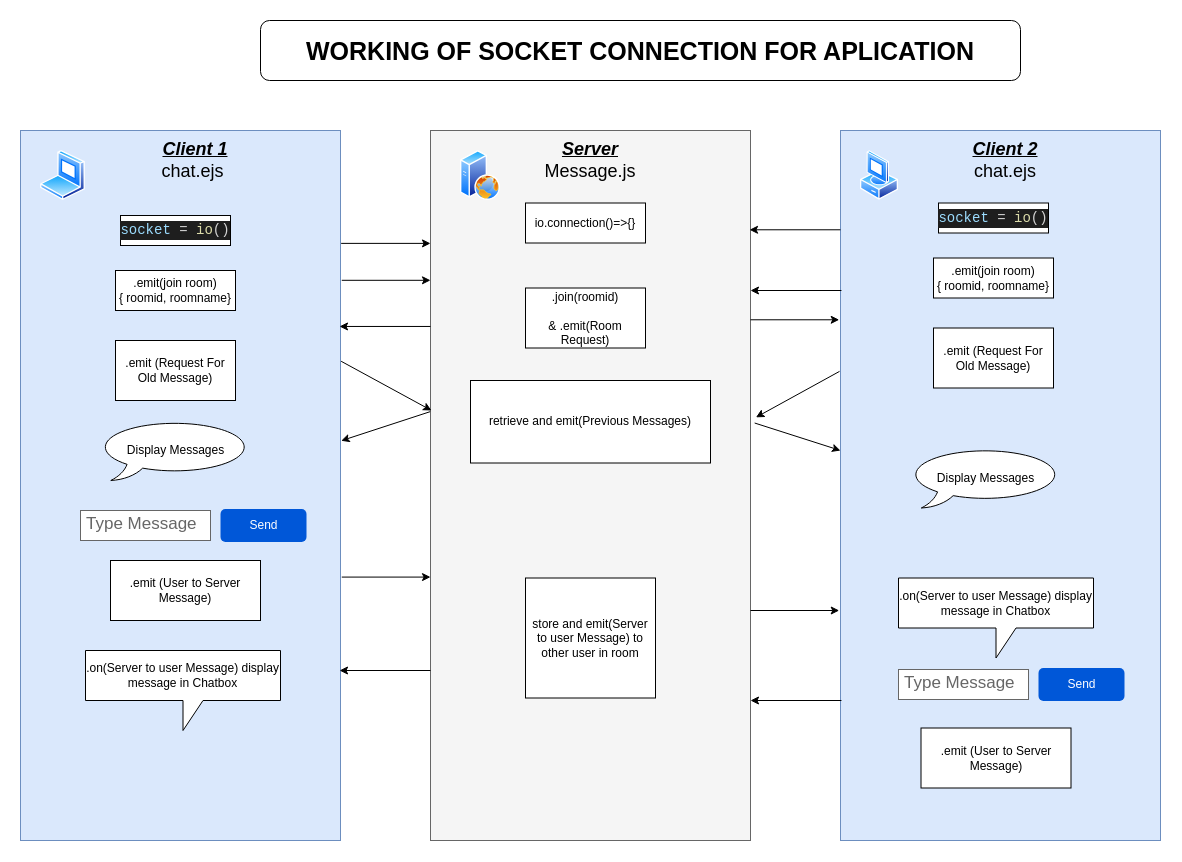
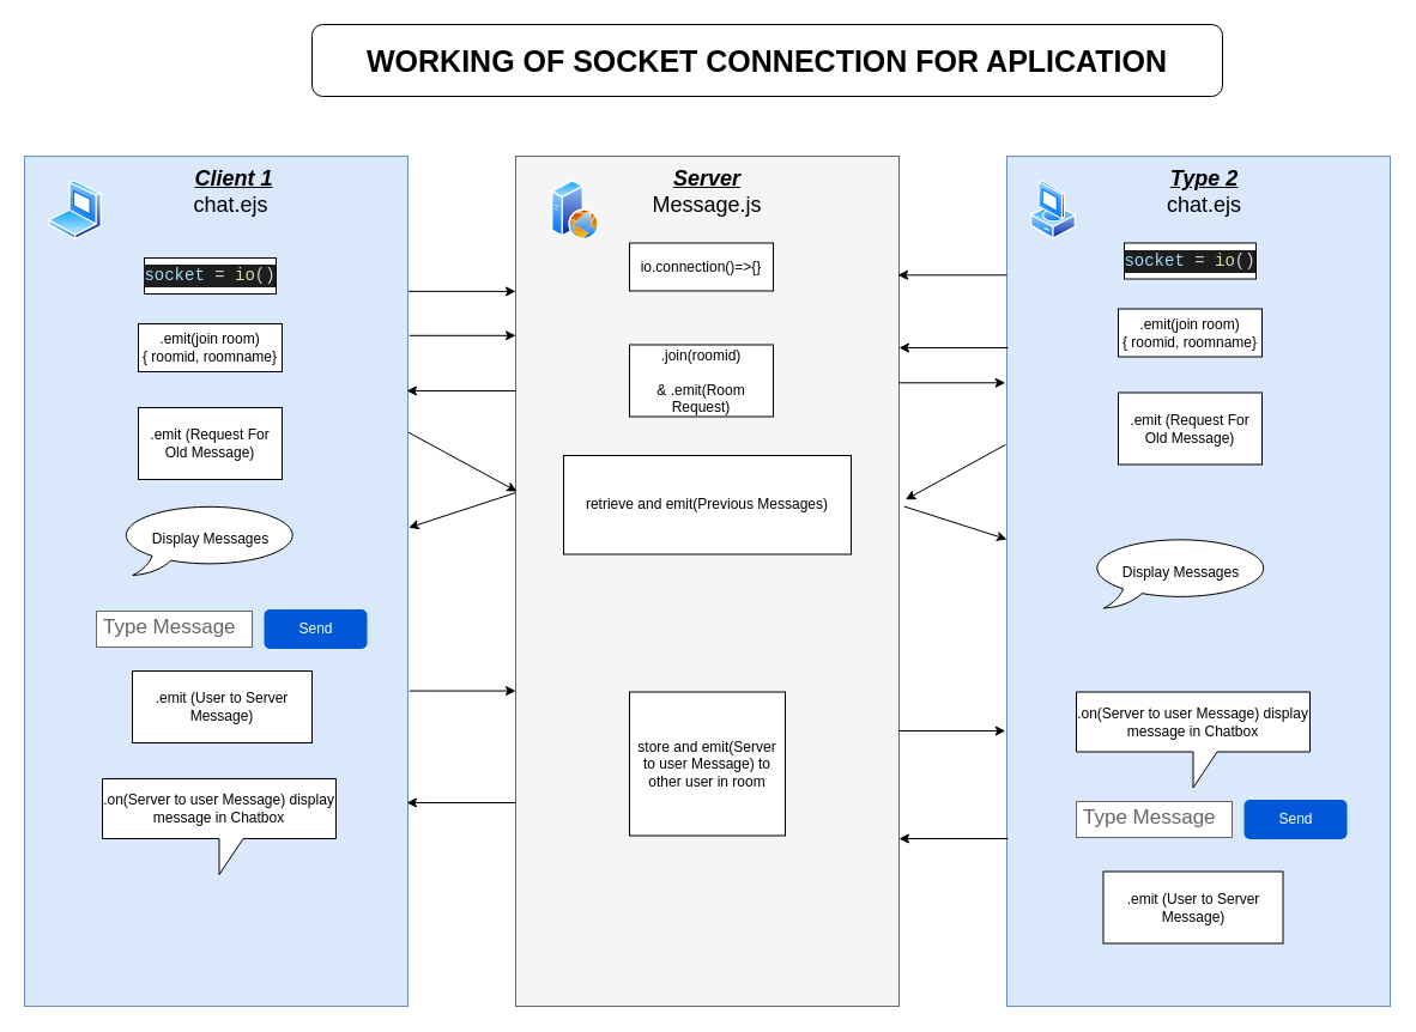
- <mxCell id="10" value="&lt;font style=&quot;font-size: 18px&quot;&gt;&lt;u style=&quot;font-weight: bold&quot;&gt;&lt;i&gt;Client 2&lt;/i&gt;&lt;/u&gt;&lt;br&gt;chat.ejs&lt;br&gt;&lt;/font&gt;" style="text;html=1;strokeColor=none;fillColor=none;align=center;verticalAlign=middle;whiteSpace=wrap;rounded=0;" vertex="1" parent="1"><mxGeometry x="950" y="140" width="110" height="40" as="geometry" /></mxCell>
+ <mxCell id="10" value="&lt;font style=&quot;font-size: 18px&quot;&gt;&lt;u style=&quot;font-weight: bold&quot;&gt;&lt;i&gt;Type 2&lt;/i&gt;&lt;/u&gt;&lt;br&gt;chat.ejs&lt;br&gt;&lt;/font&gt;" style="text;html=1;strokeColor=none;fillColor=none;align=center;verticalAlign=middle;whiteSpace=wrap;rounded=0;" vertex="1" parent="1"><mxGeometry x="950" y="140" width="110" height="40" as="geometry" /></mxCell>
